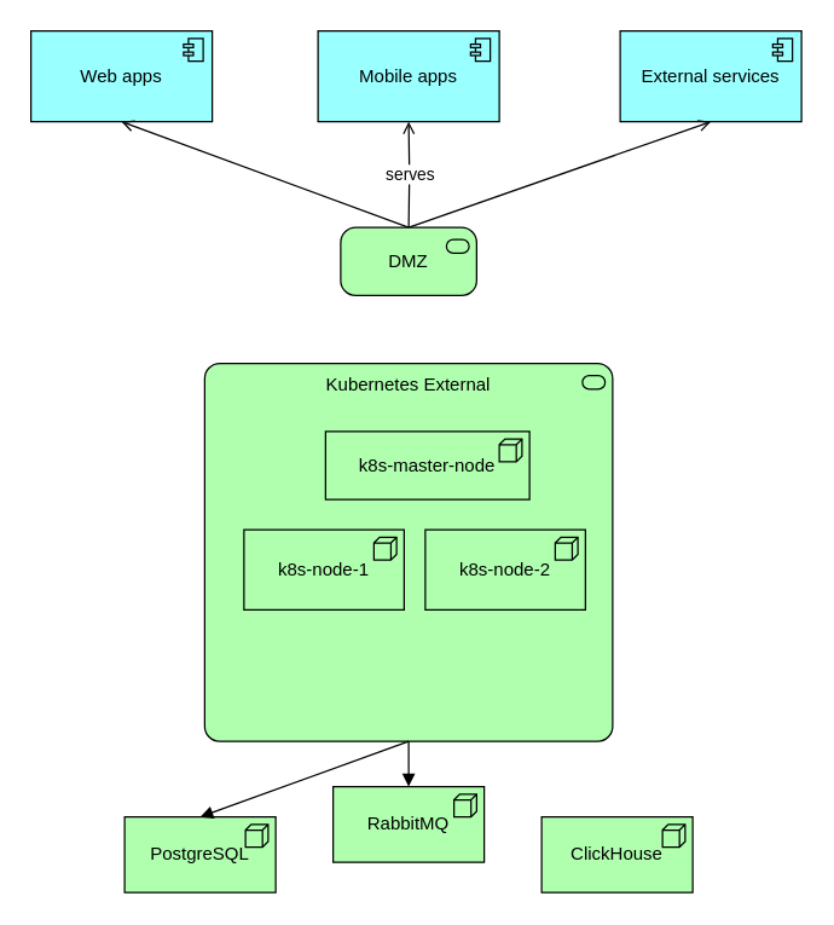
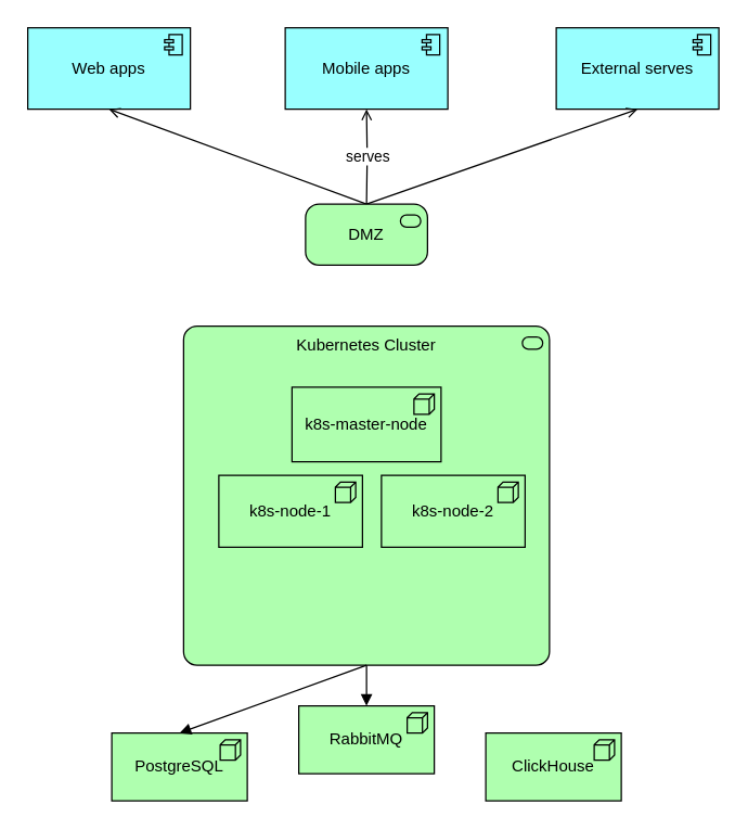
- <mxCell id="4" value="External services" style="html=1;outlineConnect=0;whiteSpace=wrap;fillColor=#99ffff;shape=mxgraph.archimate3.application;appType=comp;archiType=square;" vertex="1" parent="1"><mxGeometry x="410" y="20" width="120" height="60" as="geometry" /></mxCell>
+ <mxCell id="4" value="External serves" style="html=1;outlineConnect=0;whiteSpace=wrap;fillColor=#99ffff;shape=mxgraph.archimate3.application;appType=comp;archiType=square;" vertex="1" parent="1"><mxGeometry x="410" y="20" width="120" height="60" as="geometry" /></mxCell>
- <mxCell id="2" value="Kubernetes External" style="html=1;outlineConnect=0;whiteSpace=wrap;fillColor=#AFFFAF;shape=mxgraph.archimate3.application;appType=serv;archiType=rounded;verticalAlign=top;" vertex="1" parent="1"><mxGeometry x="135" y="240" width="270" height="250" as="geometry" /></mxCell>
+ <mxCell id="2" value="Kubernetes Cluster" style="html=1;outlineConnect=0;whiteSpace=wrap;fillColor=#AFFFAF;shape=mxgraph.archimate3.application;appType=serv;archiType=rounded;verticalAlign=top;" vertex="1" parent="1"><mxGeometry x="135" y="240" width="270" height="250" as="geometry" /></mxCell>
- <mxCell id="9" value="k8s-master-node" style="html=1;outlineConnect=0;whiteSpace=wrap;fillColor=#AFFFAF;shape=mxgraph.archimate3.application;appType=node;archiType=square;" vertex="1" parent="1"><mxGeometry x="215" y="285" width="135" height="45" as="geometry" /></mxCell>
+ <mxCell id="9" value="k8s-master-node" style="html=1;outlineConnect=0;whiteSpace=wrap;fillColor=#AFFFAF;shape=mxgraph.archimate3.application;appType=node;archiType=square;" vertex="1" parent="1"><mxGeometry x="215" y="285" width="110" height="55" as="geometry" /></mxCell>
